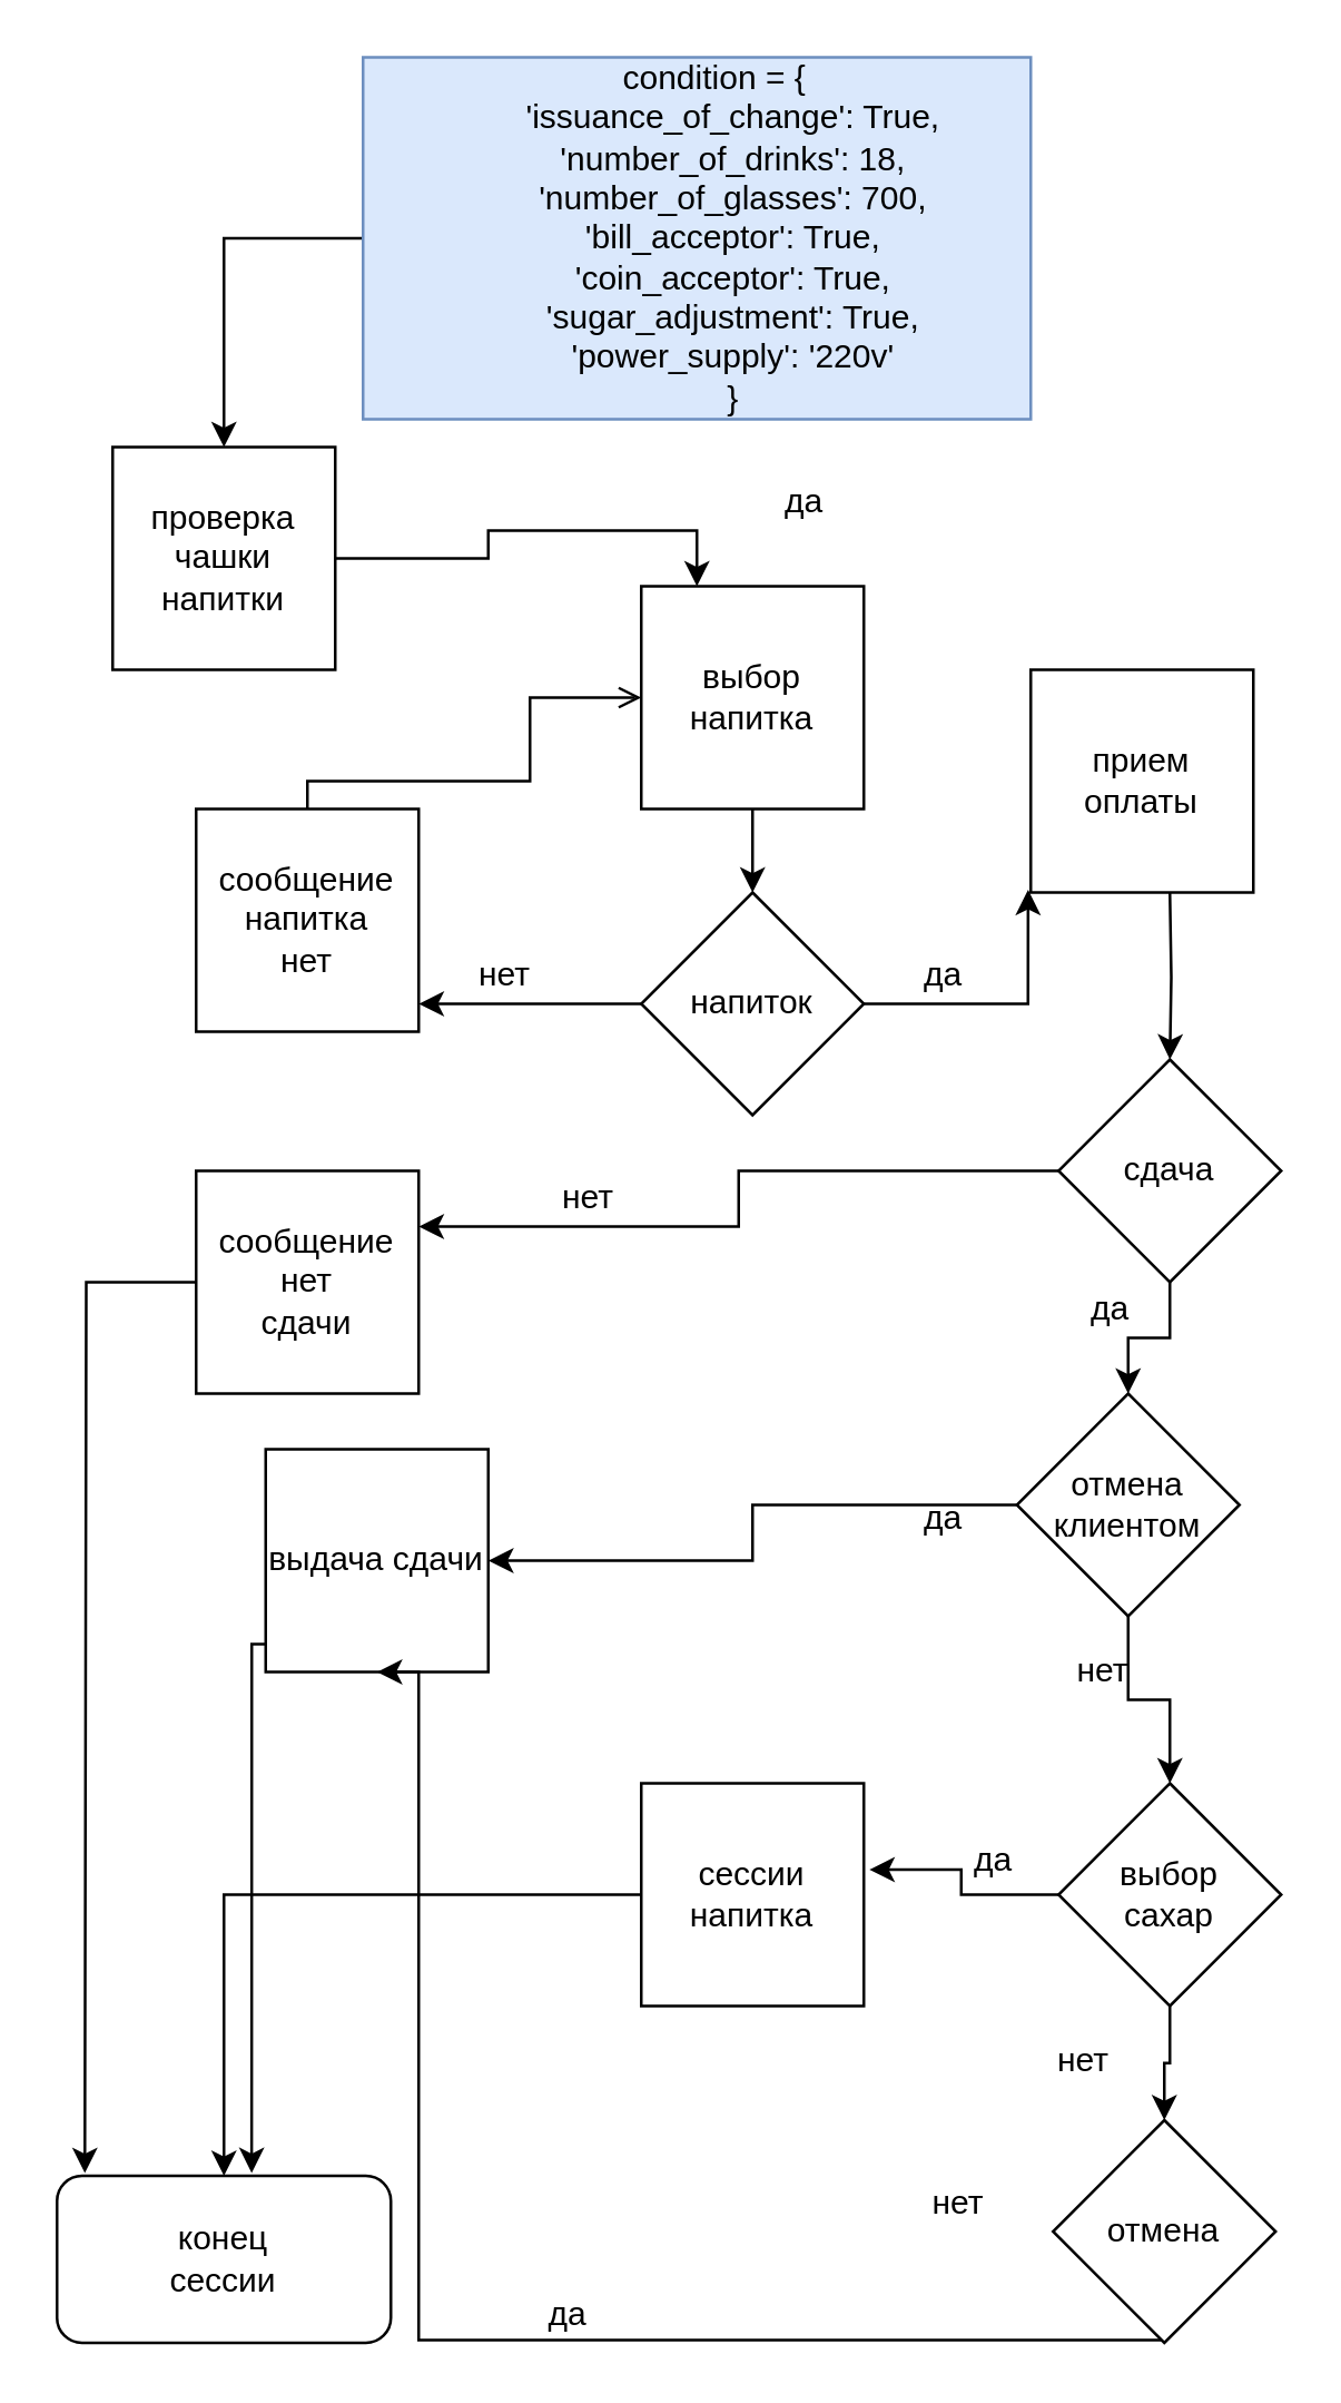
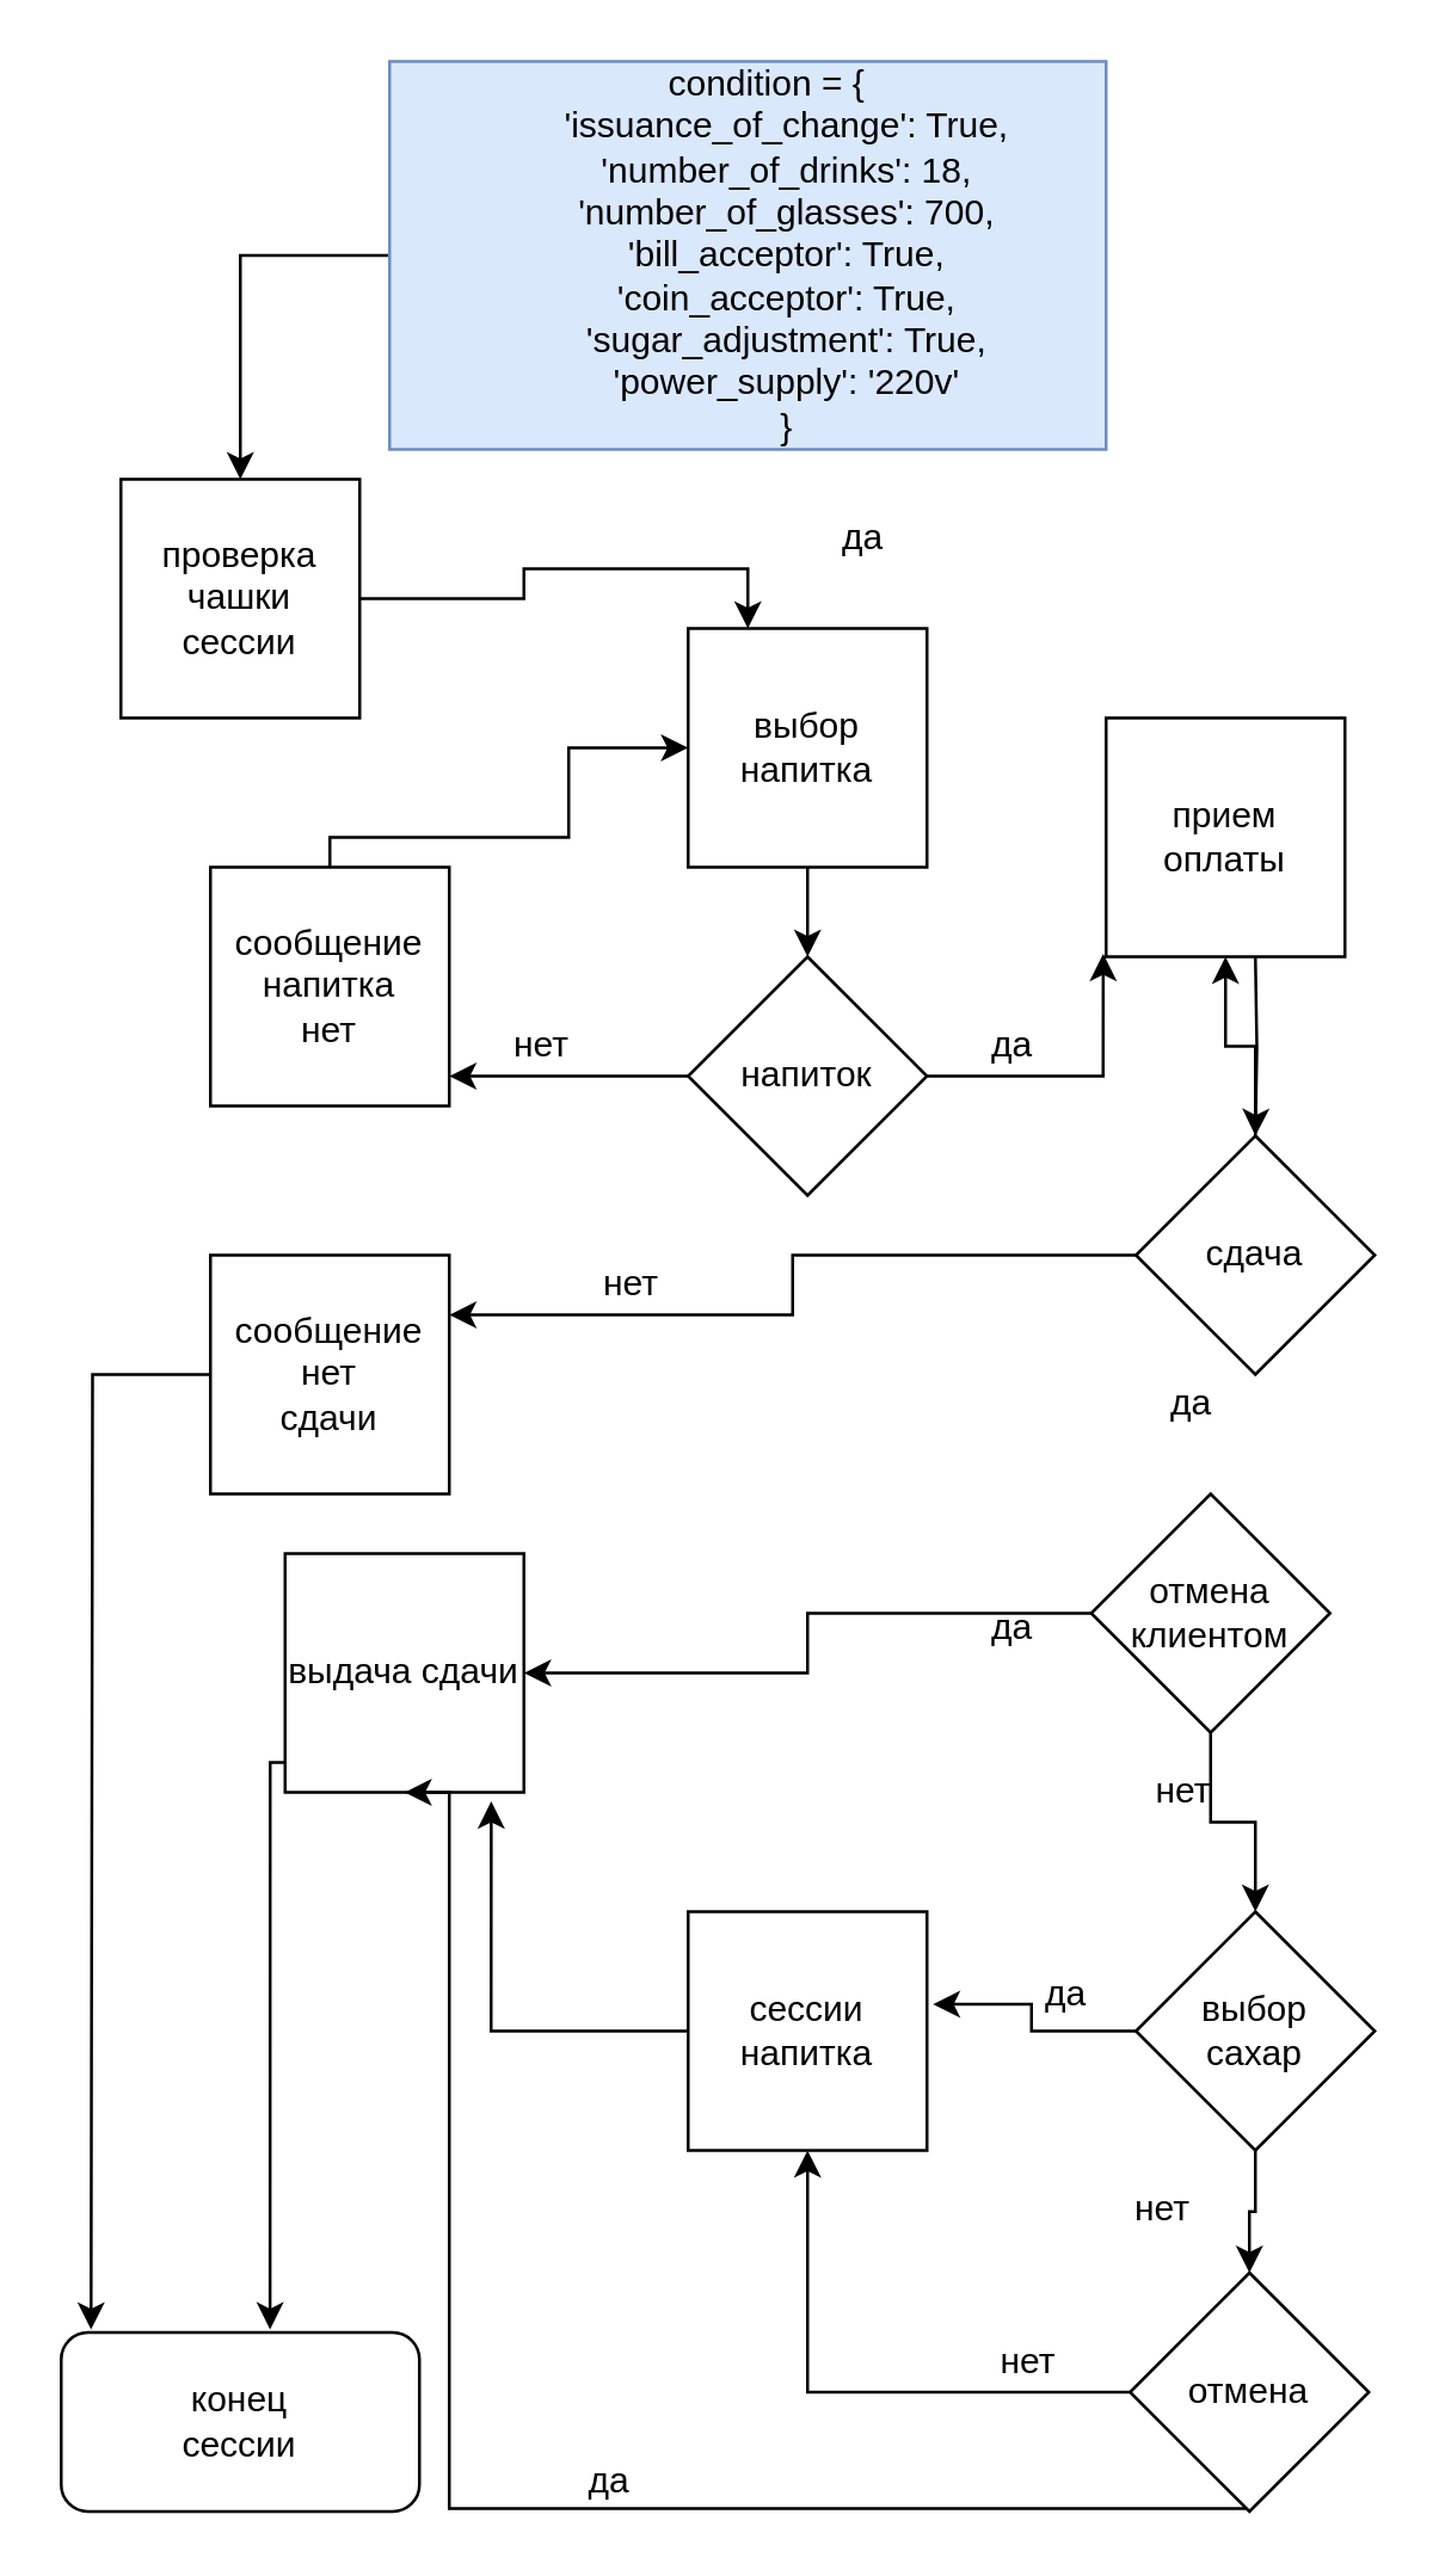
- <mxCell id="43" value="&lt;div&gt;проверка&lt;/div&gt;&lt;div&gt;чашки&lt;/div&gt;&lt;div&gt;напитки&lt;br&gt;&lt;/div&gt;" style="whiteSpace=wrap;html=1;aspect=fixed;" vertex="1" parent="1"><mxGeometry x="40" y="160" width="80" height="80" as="geometry" /></mxCell>
+ <mxCell id="43" value="&lt;div&gt;проверка&lt;/div&gt;&lt;div&gt;чашки&lt;/div&gt;&lt;div&gt;сессии&lt;br&gt;&lt;/div&gt;" style="whiteSpace=wrap;html=1;aspect=fixed;" vertex="1" parent="1"><mxGeometry x="40" y="160" width="80" height="80" as="geometry" /></mxCell>
- <mxCell id="6" value="" style="edgeStyle=orthogonalEdgeStyle;rounded=0;orthogonalLoop=1;jettySize=auto;html=1;align=center;entryX=0;entryY=0.5;entryDx=0;entryDy=0;endArrow=open;" edge="1" parent="1" source="7" target="5"><mxGeometry relative="1" as="geometry"><mxPoint x="150" y="250" as="targetPoint" /><Array as="points"><mxPoint x="110" y="280" /><mxPoint x="190" y="280" /><mxPoint x="190" y="250" /></Array></mxGeometry></mxCell>
+ <mxCell id="6" value="" style="edgeStyle=orthogonalEdgeStyle;rounded=0;orthogonalLoop=1;jettySize=auto;html=1;align=center;entryX=0;entryY=0.5;entryDx=0;entryDy=0;" edge="1" parent="1" source="7" target="5"><mxGeometry relative="1" as="geometry"><mxPoint x="150" y="250" as="targetPoint" /><Array as="points"><mxPoint x="110" y="280" /><mxPoint x="190" y="280" /><mxPoint x="190" y="250" /></Array></mxGeometry></mxCell>
- <mxCell id="14" value="" style="edgeStyle=orthogonalEdgeStyle;rounded=0;orthogonalLoop=1;jettySize=auto;html=1;align=center;" edge="1" parent="1" source="15" target="18"><mxGeometry relative="1" as="geometry" /></mxCell>
+ <mxCell id="14" value="" style="edgeStyle=orthogonalEdgeStyle;rounded=0;orthogonalLoop=1;jettySize=auto;html=1;align=center;" edge="1" parent="1" source="15" target="21"><mxGeometry relative="1" as="geometry" /></mxCell>
- <mxCell id="30" value="" style="edgeStyle=orthogonalEdgeStyle;rounded=0;orthogonalLoop=1;jettySize=auto;html=1;align=center;" edge="1" parent="1" source="31" target="45"><mxGeometry relative="1" as="geometry"><mxPoint x="140" y="660" as="targetPoint" /></mxGeometry></mxCell>
+ <mxCell id="30" value="" style="edgeStyle=orthogonalEdgeStyle;rounded=0;orthogonalLoop=1;jettySize=auto;html=1;align=center;entryX=0.863;entryY=1.038;entryDx=0;entryDy=0;entryPerimeter=0;" edge="1" parent="1" source="31" target="27"><mxGeometry relative="1" as="geometry"><mxPoint x="140" y="660" as="targetPoint" /></mxGeometry></mxCell>
+ <mxCell id="35" style="edgeStyle=orthogonalEdgeStyle;rounded=0;orthogonalLoop=1;jettySize=auto;html=1;entryX=0.5;entryY=1;entryDx=0;entryDy=0;align=center;" edge="1" parent="1" source="37" target="31"><mxGeometry relative="1" as="geometry" /></mxCell>
